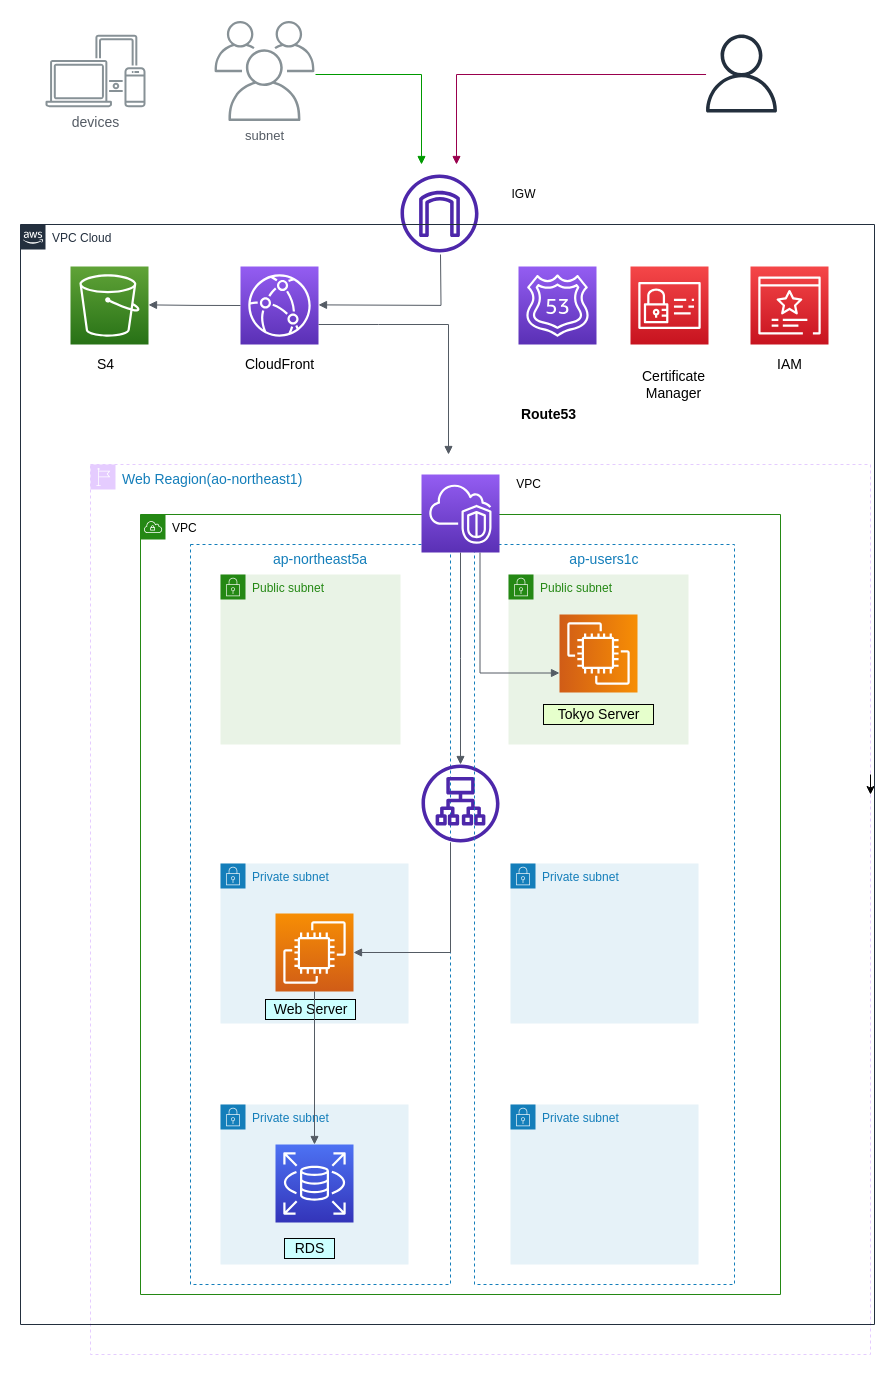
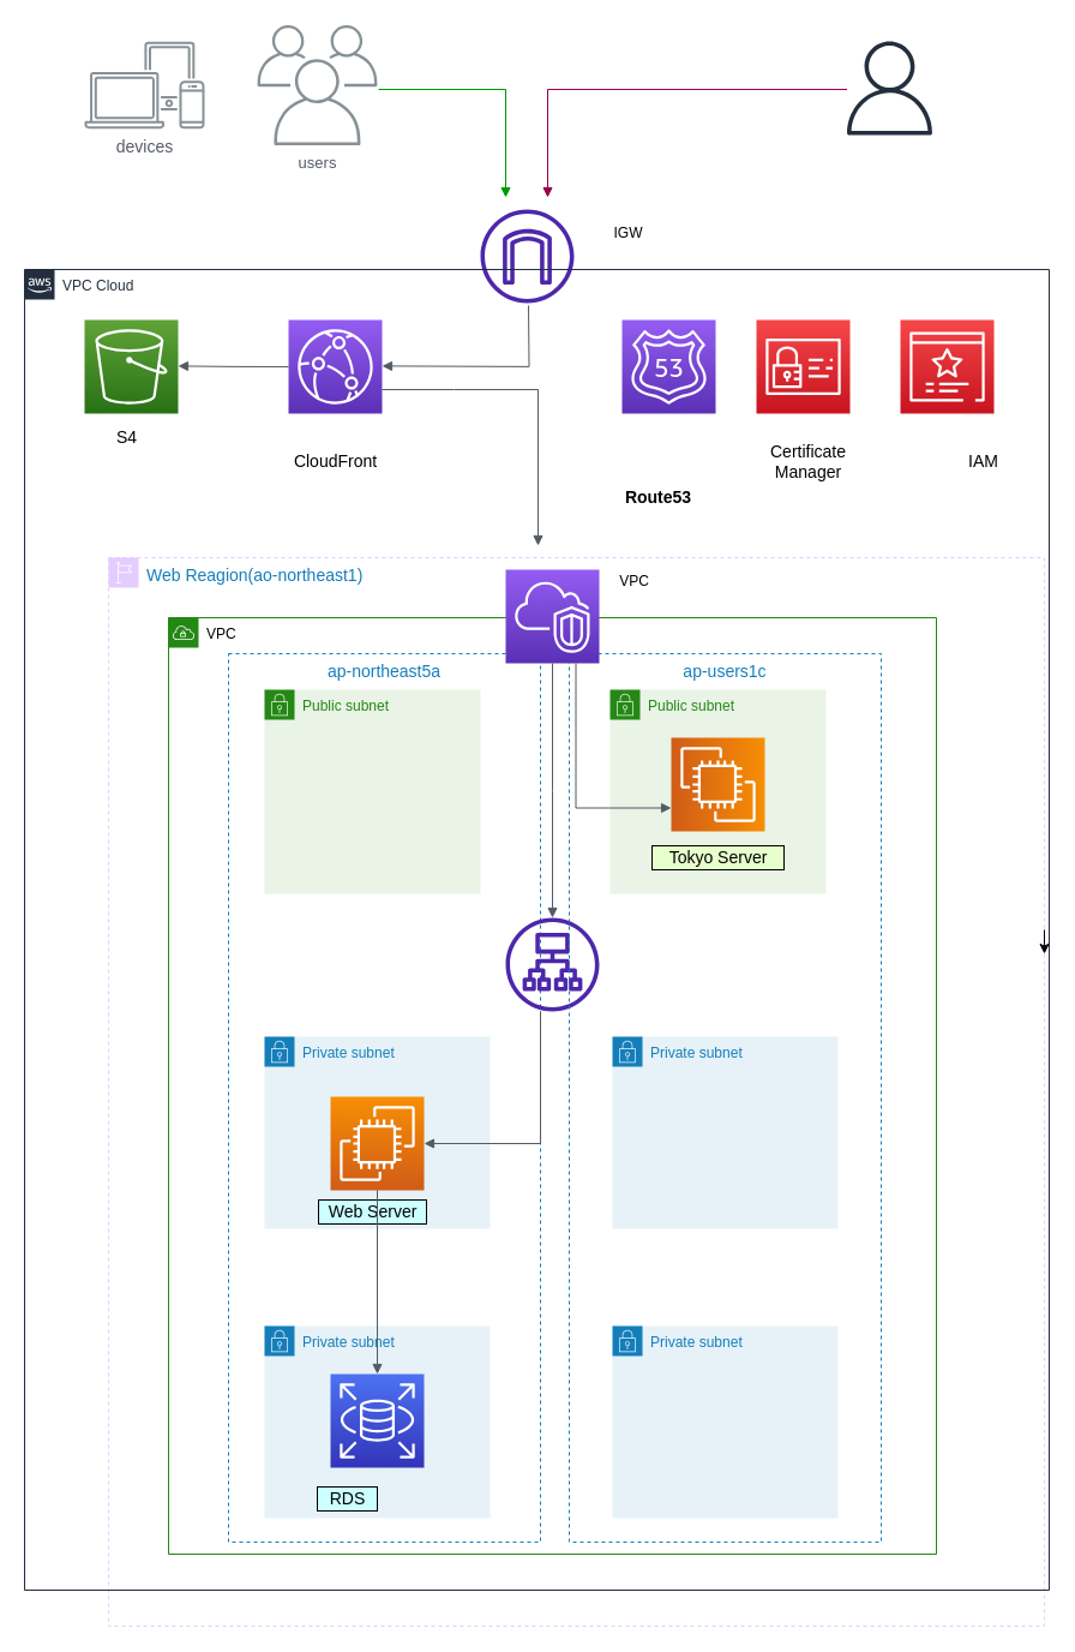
- <mxCell id="9" value="&lt;font style=&quot;font-size: 14px&quot;&gt;devices&lt;/font&gt;" style="sketch=0;outlineConnect=0;gradientColor=none;fontColor=#545B64;strokeColor=none;fillColor=#879196;dashed=0;verticalLabelPosition=bottom;verticalAlign=top;align=center;html=1;fontSize=12;fontStyle=0;aspect=fixed;shape=mxgraph.aws4.illustration_devices;pointerEvents=1" vertex="1" parent="1"><mxGeometry x="45" y="34" width="100" height="73" as="geometry" /></mxCell>
+ <mxCell id="9" value="&lt;font style=&quot;font-size: 14px&quot;&gt;devices&lt;/font&gt;" style="sketch=0;outlineConnect=0;gradientColor=none;fontColor=#545B64;strokeColor=none;fillColor=#879196;dashed=0;verticalLabelPosition=bottom;verticalAlign=top;align=center;html=1;fontSize=12;fontStyle=0;aspect=fixed;shape=mxgraph.aws4.illustration_devices;pointerEvents=1" vertex="1" parent="1"><mxGeometry x="70" y="34" width="100" height="73" as="geometry" /></mxCell>
- <mxCell id="10" value="&lt;font style=&quot;font-size: 13px&quot;&gt;subnet&lt;/font&gt;" style="sketch=0;outlineConnect=0;gradientColor=none;fontColor=#545B64;strokeColor=none;fillColor=#879196;dashed=0;verticalLabelPosition=bottom;verticalAlign=top;align=center;html=1;fontSize=12;fontStyle=0;aspect=fixed;shape=mxgraph.aws4.illustration_users;pointerEvents=1" vertex="1" parent="1"><mxGeometry x="214" y="20.5" width="100" height="100" as="geometry" /></mxCell>
+ <mxCell id="10" value="&lt;font style=&quot;font-size: 13px&quot;&gt;users&lt;/font&gt;" style="sketch=0;outlineConnect=0;gradientColor=none;fontColor=#545B64;strokeColor=none;fillColor=#879196;dashed=0;verticalLabelPosition=bottom;verticalAlign=top;align=center;html=1;fontSize=12;fontStyle=0;aspect=fixed;shape=mxgraph.aws4.illustration_users;pointerEvents=1" vertex="1" parent="1"><mxGeometry x="214" y="20.5" width="100" height="100" as="geometry" /></mxCell>
- <mxCell id="39" value="&lt;font style=&quot;font-size: 14px;&quot;&gt;CloudFront&lt;/font&gt;" style="text;html=1;align=center;verticalAlign=middle;resizable=0;points=[];autosize=1;strokeColor=none;fillColor=none;fontColor=#000000;fontSize=14;" vertex="1" parent="1"><mxGeometry x="239" y="354" width="80" height="20" as="geometry" /></mxCell>
+ <mxCell id="39" value="&lt;font style=&quot;font-size: 14px;&quot;&gt;CloudFront&lt;/font&gt;" style="text;html=1;align=center;verticalAlign=middle;resizable=0;points=[];autosize=1;strokeColor=none;fillColor=none;fontColor=#000000;fontSize=14;" vertex="1" parent="1"><mxGeometry x="239" y="374" width="80" height="20" as="geometry" /></mxCell>
- <mxCell id="42" value="&lt;font style=&quot;font-size: 14px;&quot;&gt;IAM&lt;/font&gt;" style="text;html=1;align=center;verticalAlign=middle;resizable=0;points=[];autosize=1;strokeColor=none;fillColor=none;fontColor=#000000;fontSize=14;" vertex="1" parent="1"><mxGeometry x="769" y="354" width="40" height="20" as="geometry" /></mxCell>
+ <mxCell id="42" value="&lt;font style=&quot;font-size: 14px;&quot;&gt;IAM&lt;/font&gt;" style="text;html=1;align=center;verticalAlign=middle;resizable=0;points=[];autosize=1;strokeColor=none;fillColor=none;fontColor=#000000;fontSize=14;" vertex="1" parent="1"><mxGeometry x="799" y="374" width="40" height="20" as="geometry" /></mxCell>
- <mxCell id="32" value="&lt;span style=&quot;background-color: rgb(204, 255, 255); font-size: 14px;&quot;&gt;&lt;font color=&quot;#000000&quot; style=&quot;font-size: 14px;&quot;&gt;RDS&lt;/font&gt;&lt;/span&gt;" style="text;html=1;align=center;verticalAlign=middle;resizable=0;points=[];autosize=1;strokeColor=#000000;fillColor=#CCFFFF;fontSize=14;" vertex="1" parent="30"><mxGeometry x="194" y="774" width="50" height="20" as="geometry" /></mxCell>
+ <mxCell id="32" value="&lt;span style=&quot;background-color: rgb(204, 255, 255); font-size: 14px;&quot;&gt;&lt;font color=&quot;#000000&quot; style=&quot;font-size: 14px;&quot;&gt;RDS&lt;/font&gt;&lt;/span&gt;" style="text;html=1;align=center;verticalAlign=middle;resizable=0;points=[];autosize=1;strokeColor=#000000;fillColor=#CCFFFF;fontSize=14;" vertex="1" parent="30"><mxGeometry x="174" y="774" width="50" height="20" as="geometry" /></mxCell>
